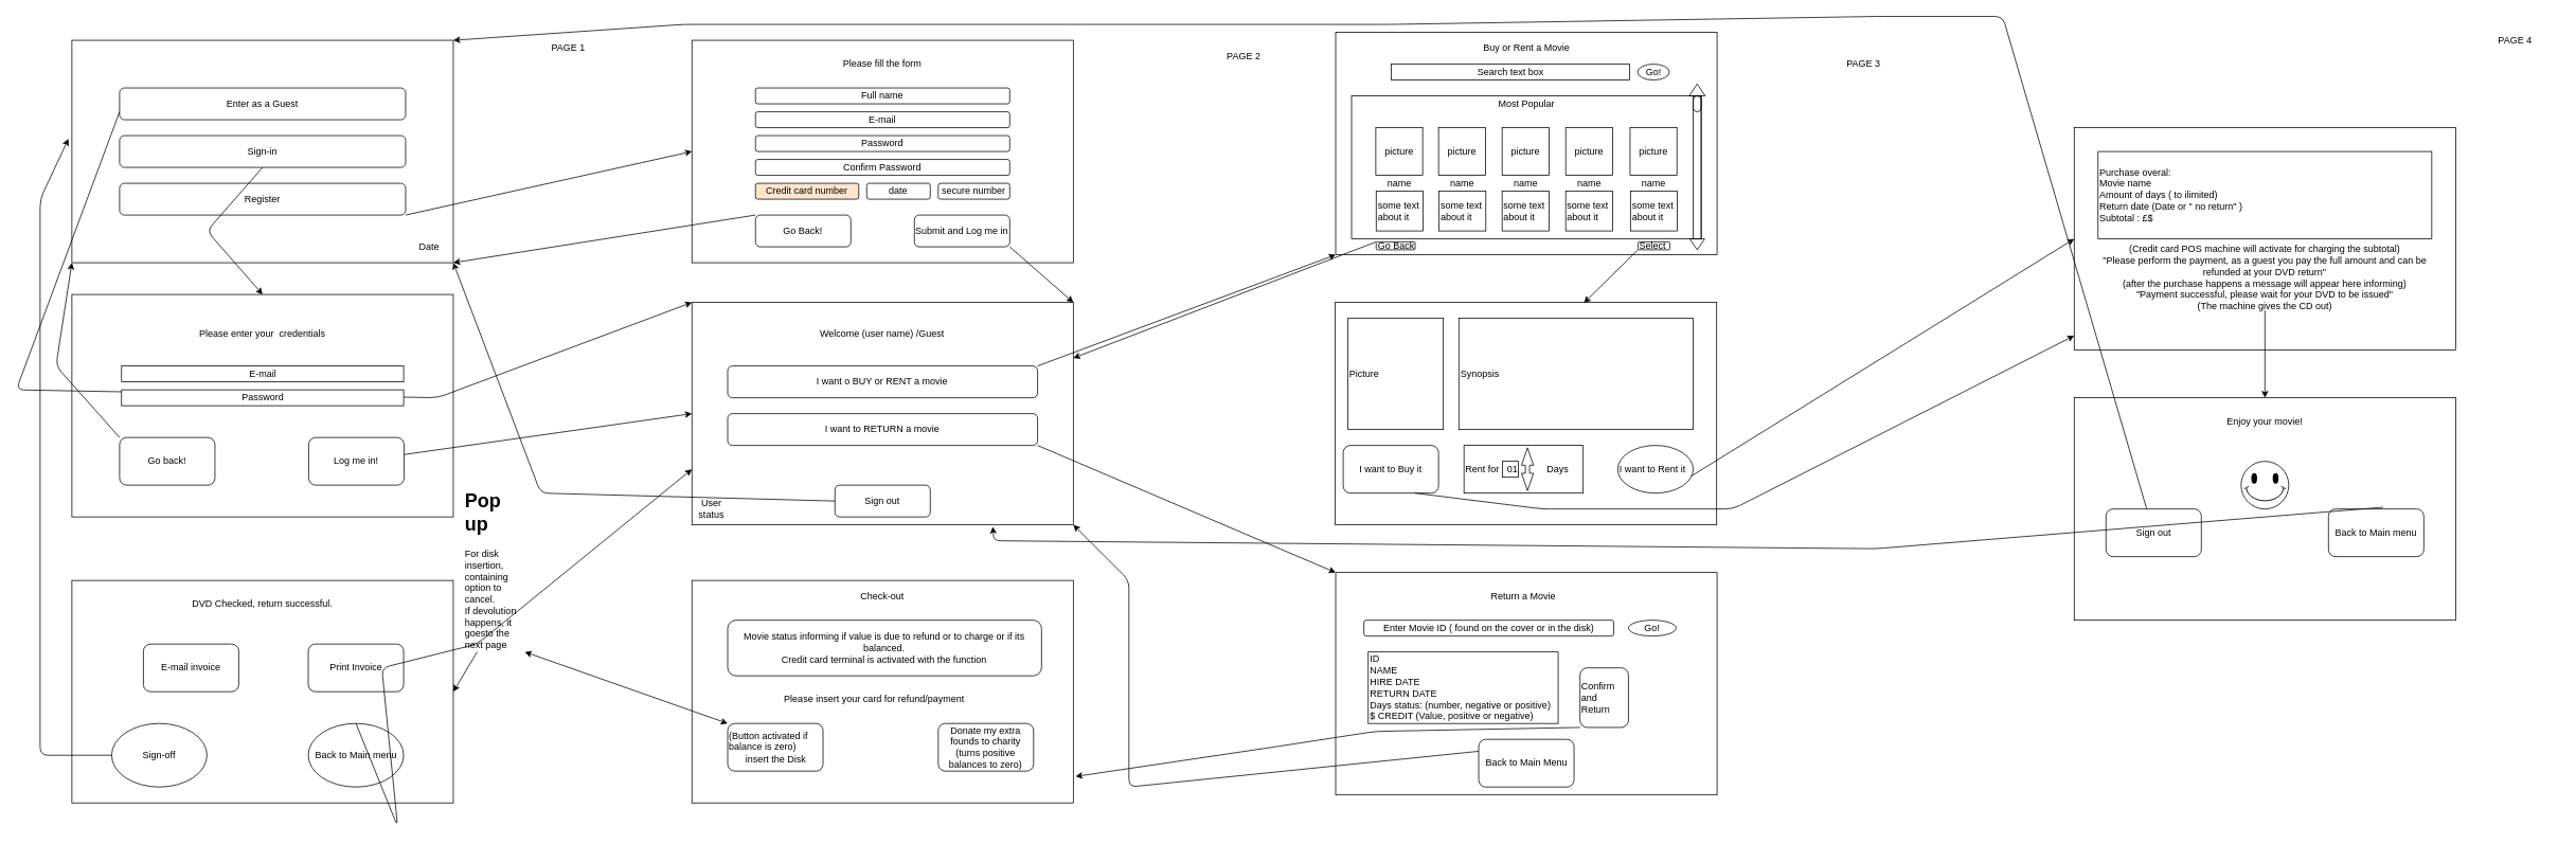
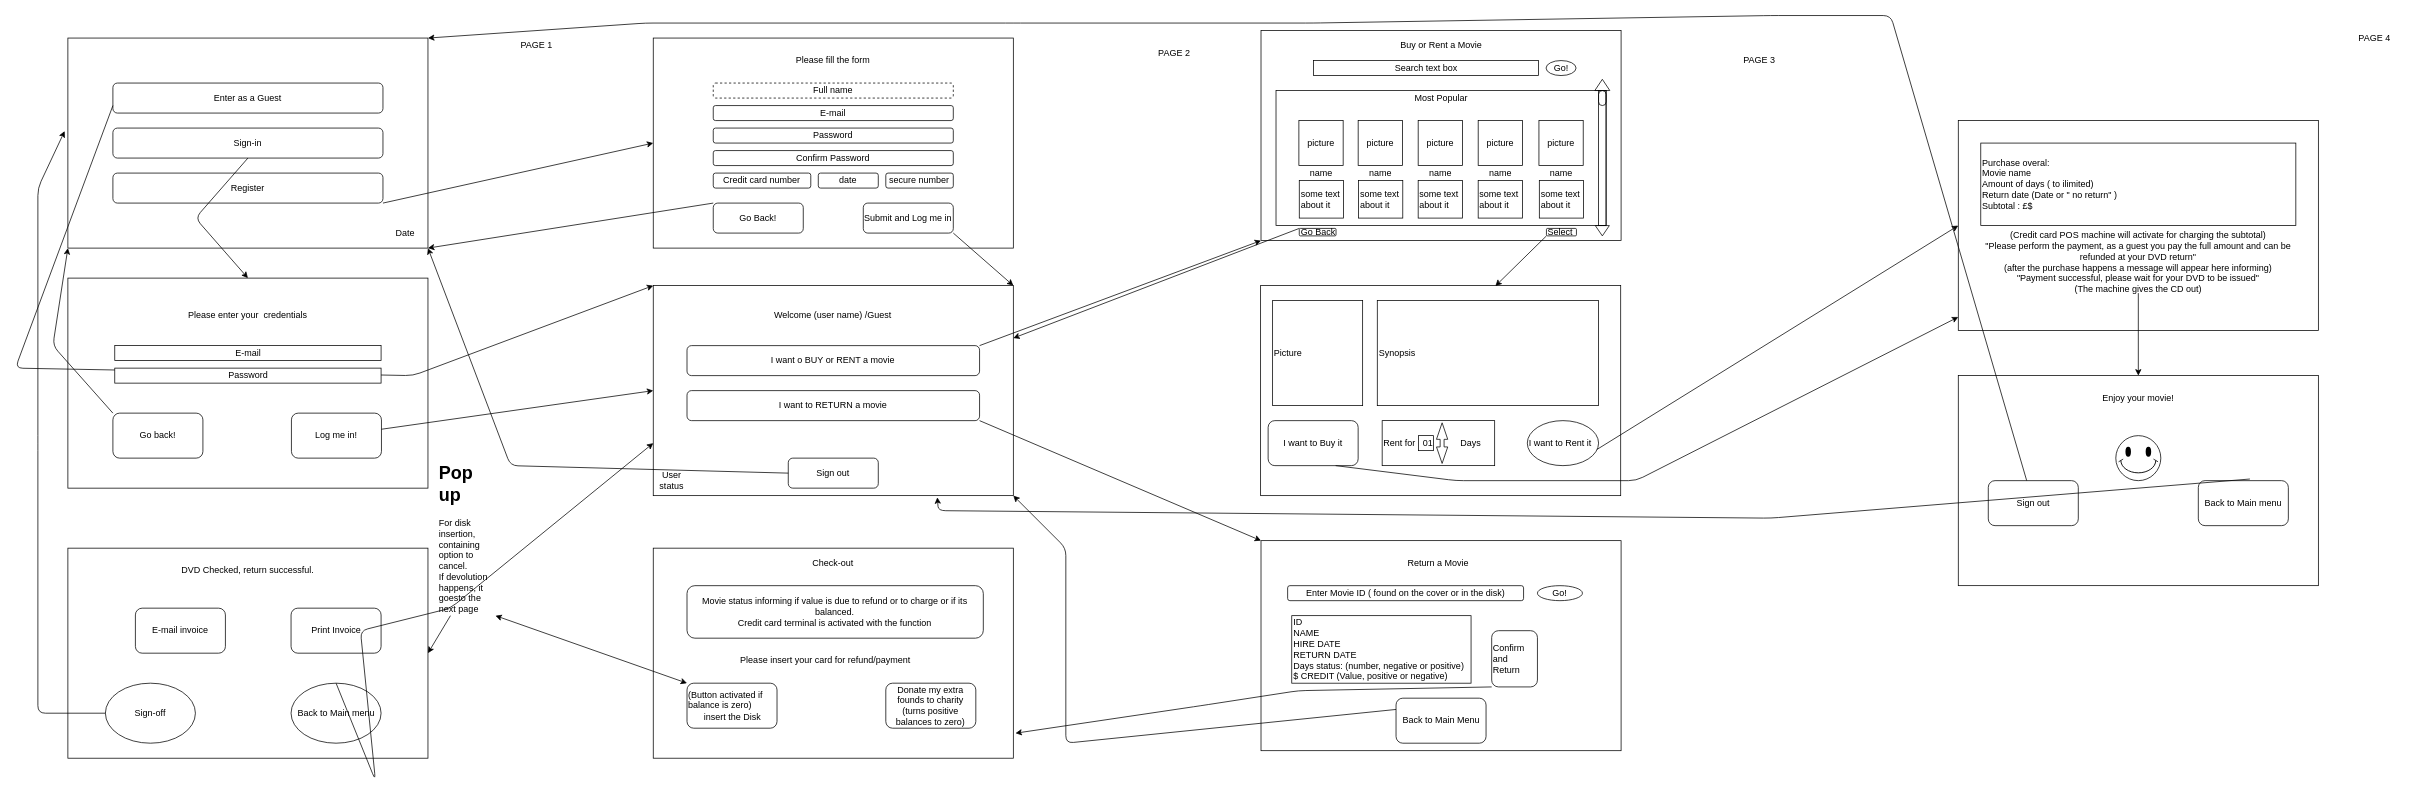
- <mxCell id="18" value="Full name" style="rounded=1;whiteSpace=wrap;html=1;" parent="1" vertex="1"><mxGeometry x="950.32" y="110" width="320" height="20" as="geometry" /></mxCell>
+ <mxCell id="18" value="Full name" style="rounded=1;whiteSpace=wrap;html=1;dashed=1;" parent="1" vertex="1"><mxGeometry x="950.32" y="110" width="320" height="20" as="geometry" /></mxCell>
- <mxCell id="21" value="Credit card number" style="rounded=1;whiteSpace=wrap;html=1;fillColor=#ffe6cc;" parent="1" vertex="1"><mxGeometry x="950.32" y="230" width="130" height="20" as="geometry" /></mxCell>
+ <mxCell id="21" value="Credit card number" style="rounded=1;whiteSpace=wrap;html=1;" parent="1" vertex="1"><mxGeometry x="950.32" y="230" width="130" height="20" as="geometry" /></mxCell>
